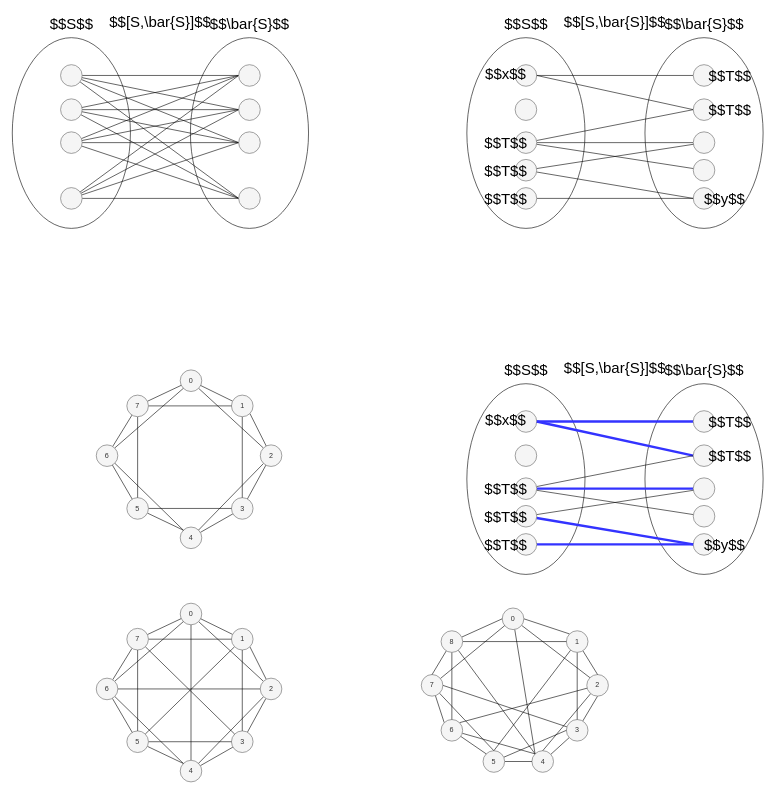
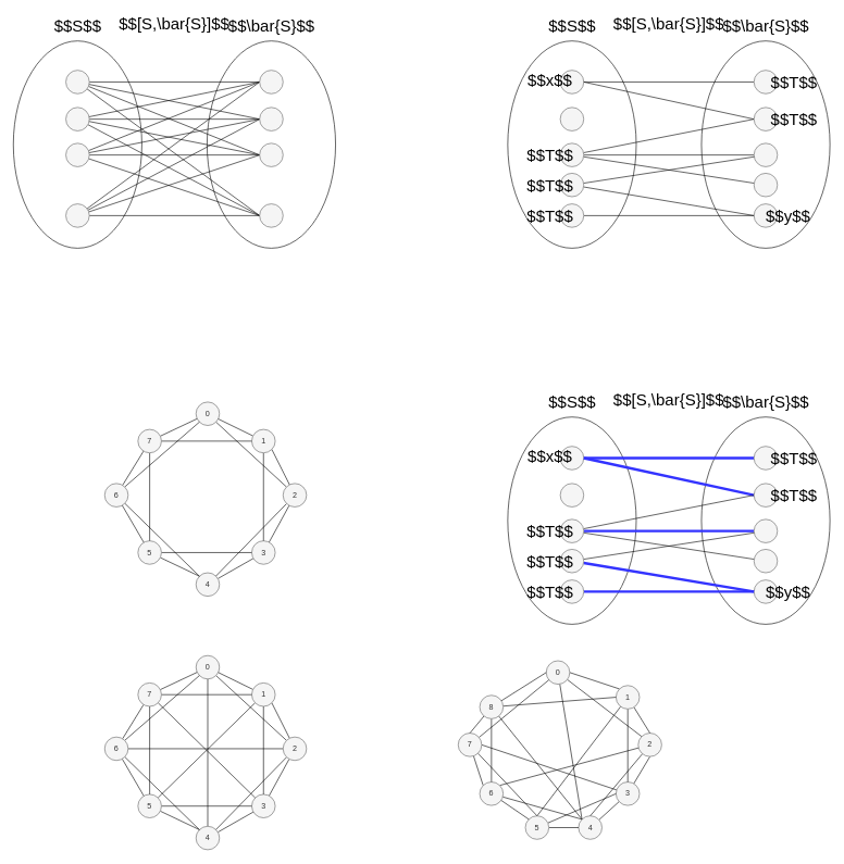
- <mxCell id="174" value="8" style="ellipse;whiteSpace=wrap;html=1;aspect=fixed;fillColor=#f5f5f5;fontColor=#333333;strokeColor=#666666;" vertex="1" parent="1"><mxGeometry x="735" y="1051" width="36" height="36" as="geometry" /></mxCell>
+ <mxCell id="174" value="8" style="ellipse;whiteSpace=wrap;html=1;aspect=fixed;fillColor=#f5f5f5;fontColor=#333333;strokeColor=#666666;" vertex="1" parent="1"><mxGeometry x="735" y="1066" width="36" height="36" as="geometry" /></mxCell>
